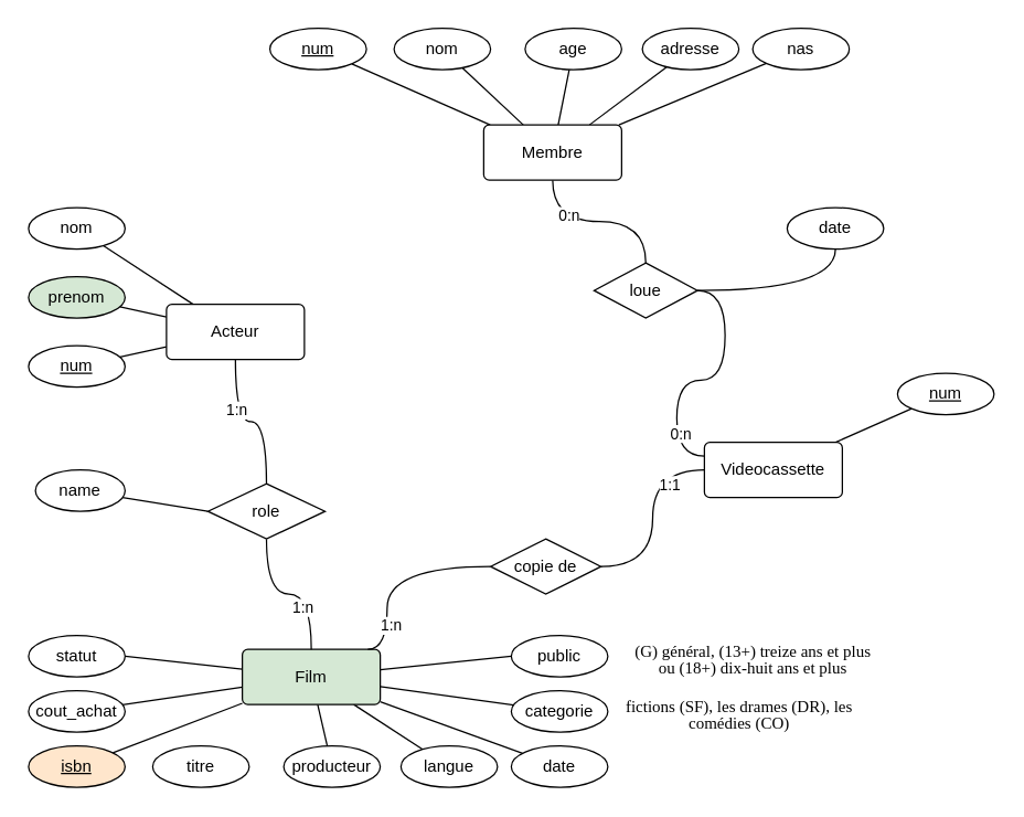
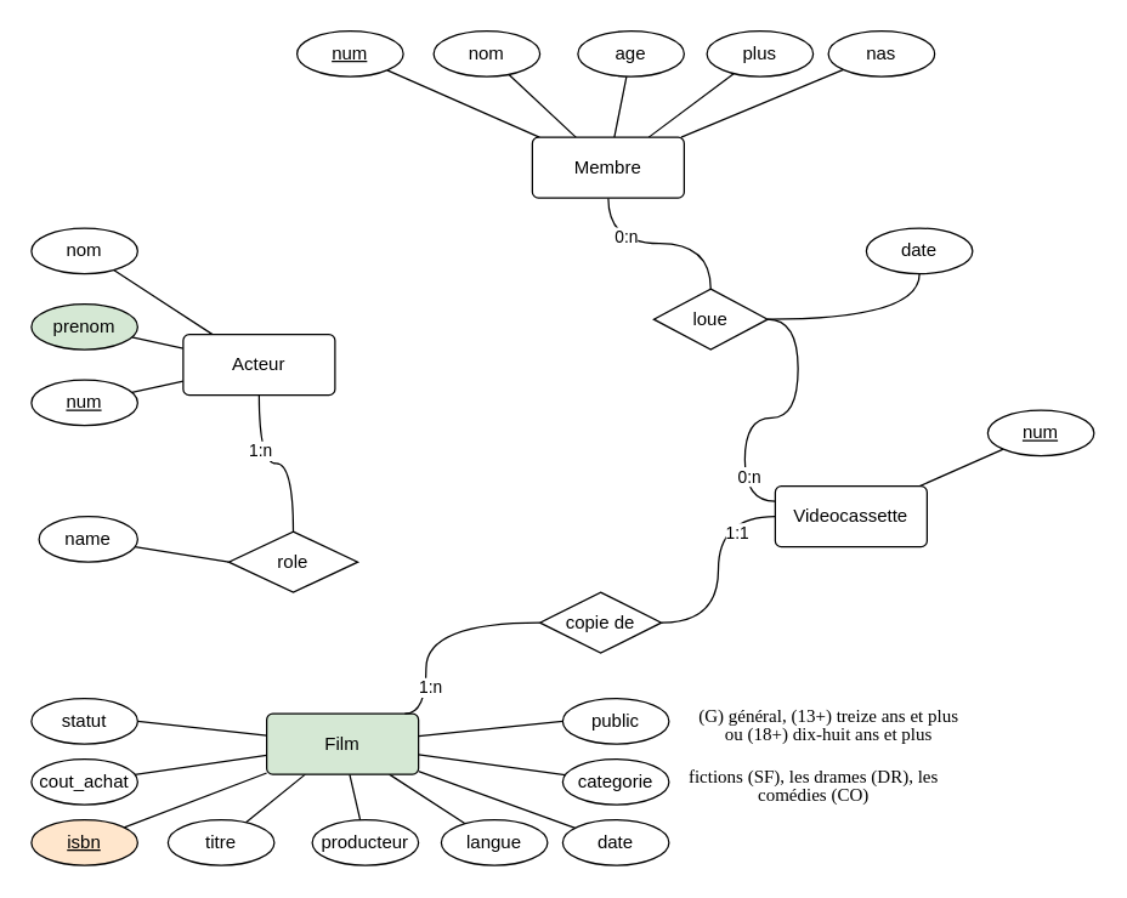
- <mxCell id="13" value="adresse" style="ellipse;whiteSpace=wrap;html=1;align=center;" vertex="1" parent="1"><mxGeometry x="465" y="20" width="70" height="30" as="geometry" /></mxCell>
+ <mxCell id="13" value="plus" style="ellipse;whiteSpace=wrap;html=1;align=center;" vertex="1" parent="1"><mxGeometry x="465" y="20" width="70" height="30" as="geometry" /></mxCell>
- <mxCell id="45" style="edgeStyle=orthogonalEdgeStyle;curved=1;rounded=0;orthogonalLoop=1;jettySize=auto;html=1;endArrow=none;endFill=0;" edge="1" parent="1" source="47" target="24"><mxGeometry relative="1" as="geometry" /></mxCell>
- <mxCell id="46" value="1:n" style="edgeLabel;html=1;align=center;verticalAlign=middle;resizable=0;points=[];" vertex="1" connectable="0" parent="45"><mxGeometry x="0.449" y="-7" relative="1" as="geometry"><mxPoint as="offset" /></mxGeometry></mxCell>
+ <mxCell id="16" style="edgeStyle=none;rounded=0;orthogonalLoop=1;jettySize=auto;html=1;endArrow=none;endFill=0;" edge="1" parent="1" source="24" target="32"><mxGeometry relative="1" as="geometry" /></mxCell>
